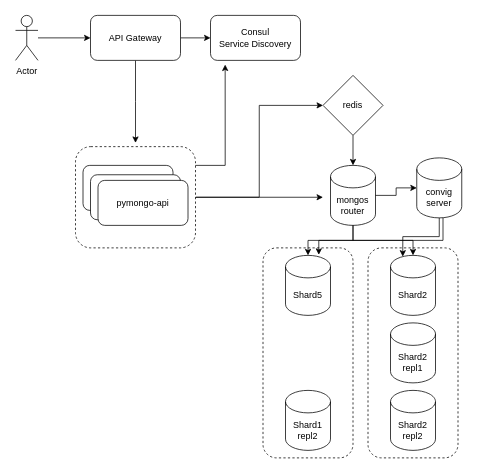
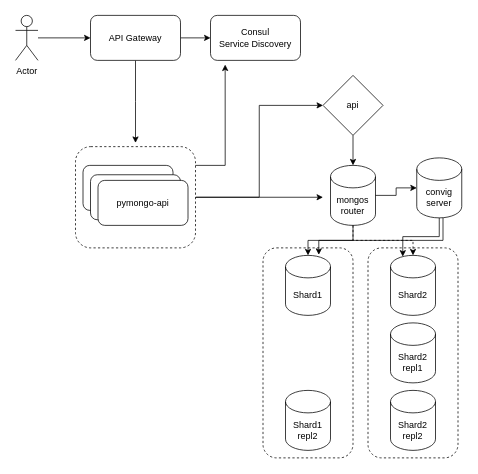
- <mxCell id="20" value="redis" style="rhombus;whiteSpace=wrap;html=1;" parent="1" vertex="1"><mxGeometry x="430" y="100" width="80" height="80" as="geometry" /></mxCell>
+ <mxCell id="20" value="api" style="rhombus;whiteSpace=wrap;html=1;" parent="1" vertex="1"><mxGeometry x="430" y="100" width="80" height="80" as="geometry" /></mxCell>
- <mxCell id="14" style="edgeStyle=orthogonalEdgeStyle;rounded=0;orthogonalLoop=1;jettySize=auto;html=1;entryX=0.5;entryY=0;entryDx=0;entryDy=0;entryPerimeter=0;" parent="1" source="7" target="10" edge="1"><mxGeometry relative="1" as="geometry"><Array as="points"><mxPoint x="470" y="320" /><mxPoint x="550" y="320" /></Array></mxGeometry></mxCell>
+ <mxCell id="14" style="edgeStyle=orthogonalEdgeStyle;rounded=0;orthogonalLoop=1;jettySize=auto;html=1;entryX=0.5;entryY=0;entryDx=0;entryDy=0;entryPerimeter=0;dashed=1;" parent="1" source="7" target="10" edge="1"><mxGeometry relative="1" as="geometry"><Array as="points"><mxPoint x="470" y="320" /><mxPoint x="550" y="320" /></Array></mxGeometry></mxCell>
- <mxCell id="9" value="Shard5" style="shape=cylinder3;whiteSpace=wrap;html=1;boundedLbl=1;backgroundOutline=1;size=15;" parent="1" vertex="1"><mxGeometry x="380" y="340" width="60" height="80" as="geometry" /></mxCell>
+ <mxCell id="9" value="Shard1" style="shape=cylinder3;whiteSpace=wrap;html=1;boundedLbl=1;backgroundOutline=1;size=15;" parent="1" vertex="1"><mxGeometry x="380" y="340" width="60" height="80" as="geometry" /></mxCell>
